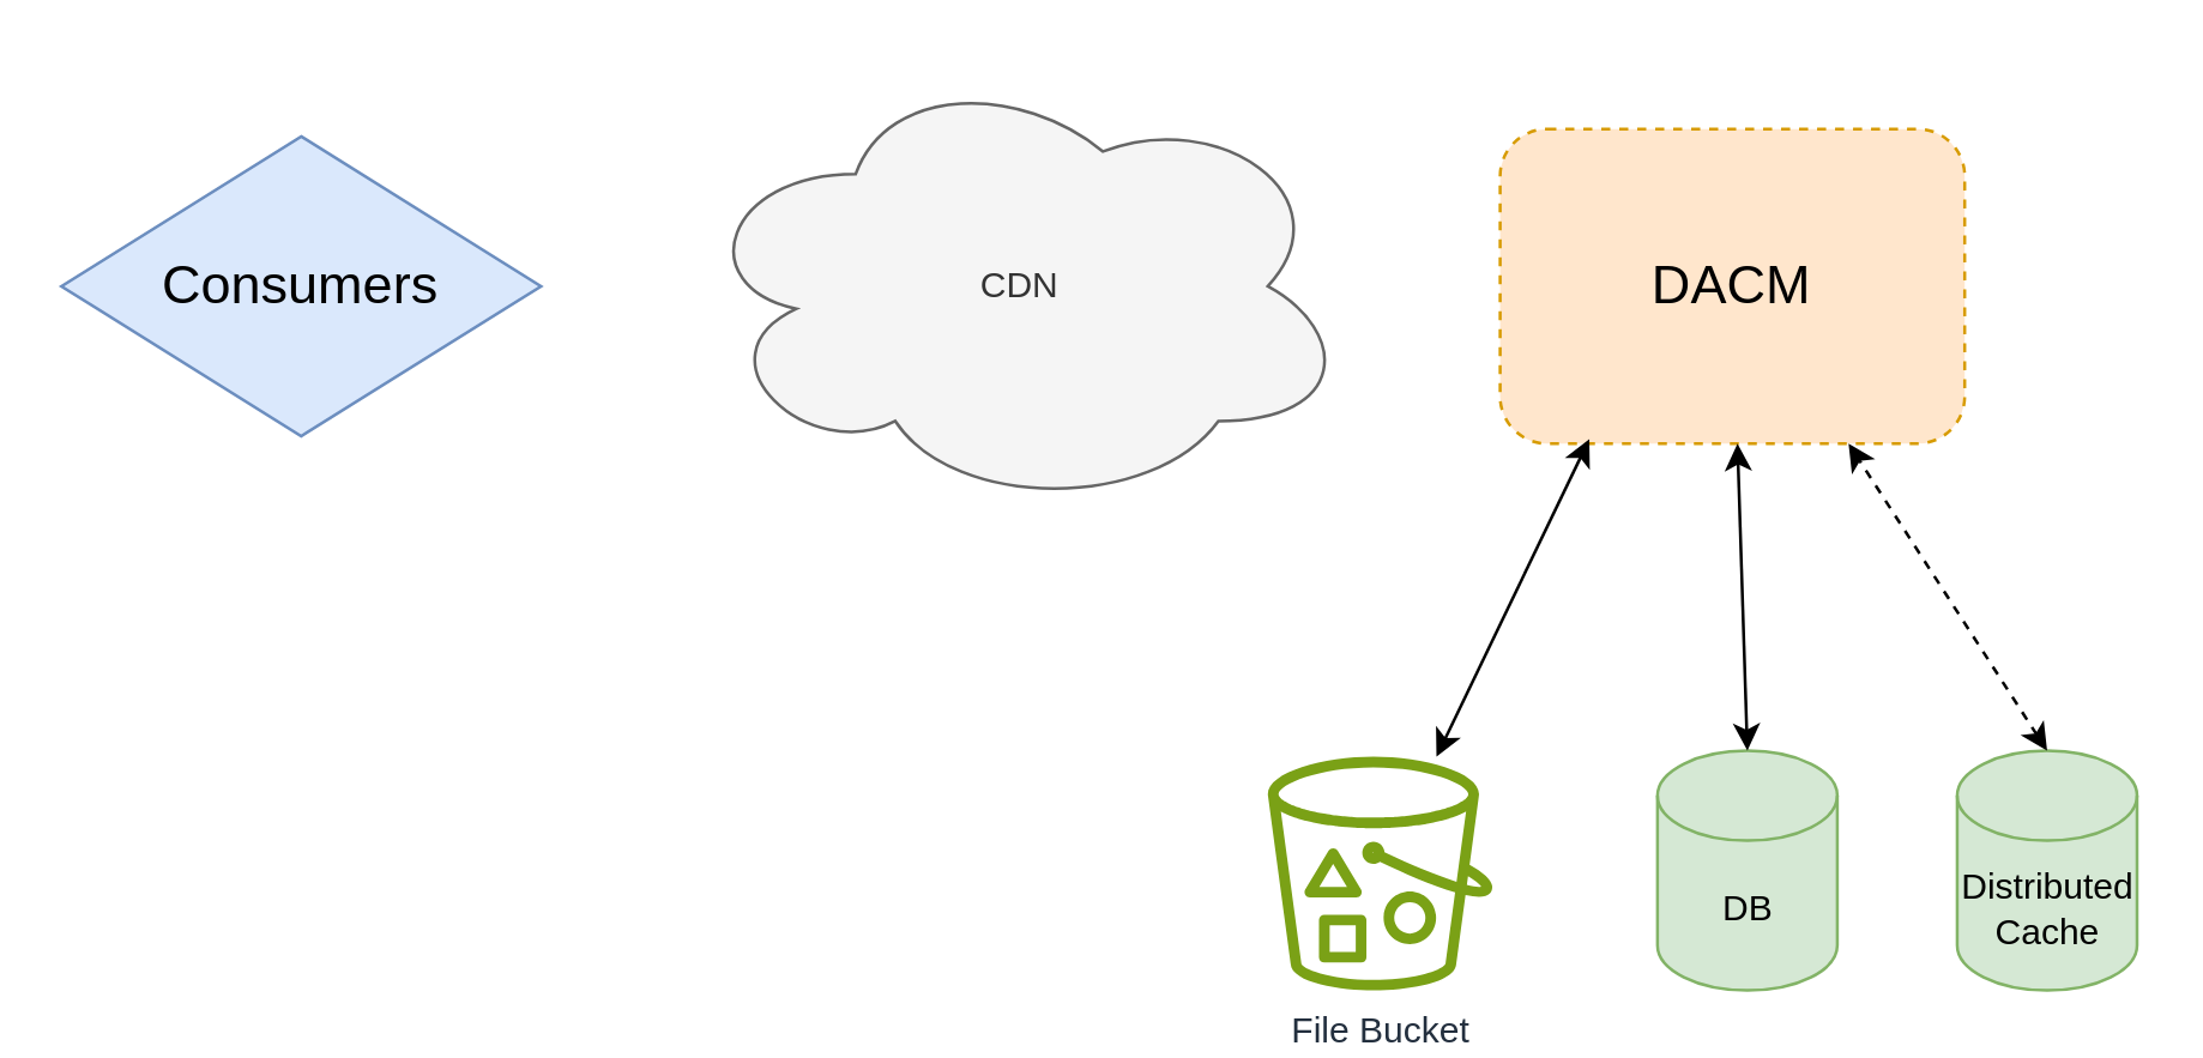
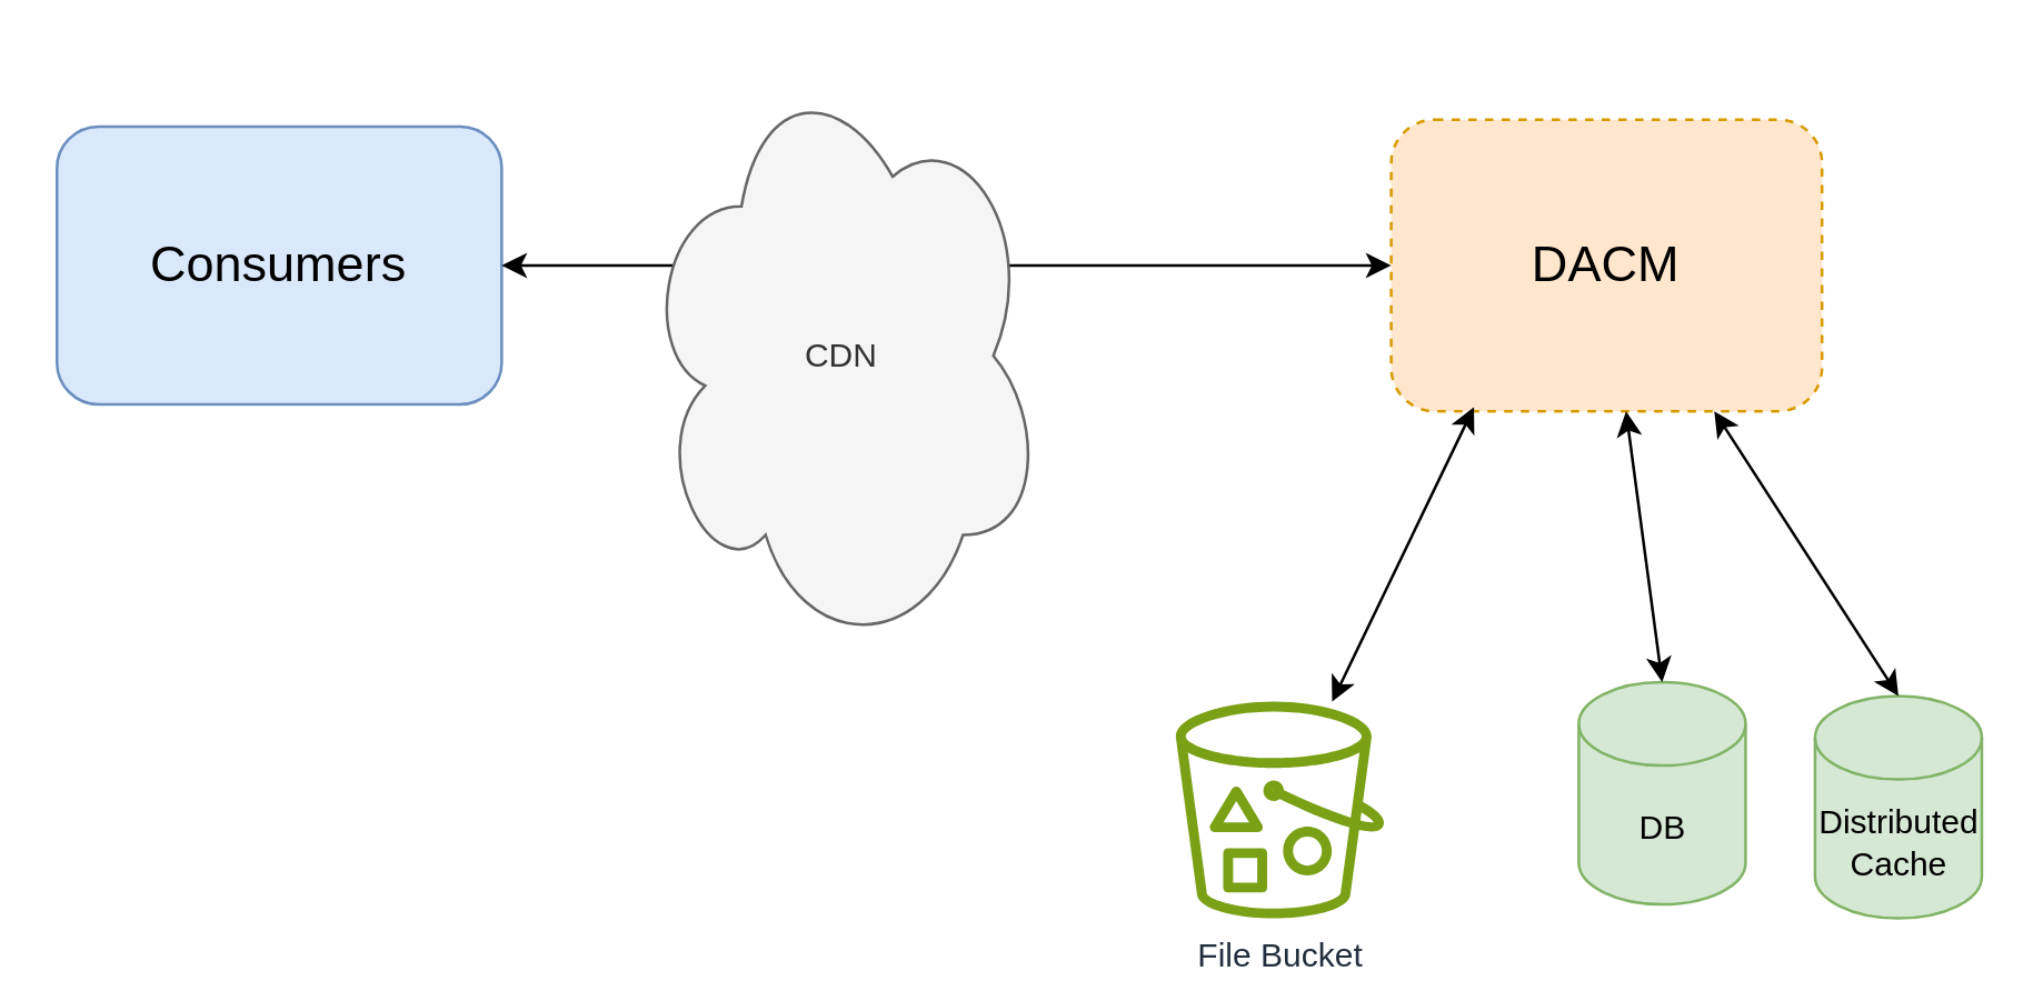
- <mxCell id="2" value="Consumers" style="rhombus;whiteSpace=wrap;html=1;fillColor=#dae8fc;strokeColor=#6c8ebf;fontSize=18;verticalAlign=middle;" vertex="1" parent="1"><mxGeometry x="20" y="45" width="160" height="100" as="geometry" /></mxCell>
+ <mxCell id="2" value="Consumers" style="rounded=1;whiteSpace=wrap;html=1;fillColor=#dae8fc;strokeColor=#6c8ebf;fontSize=18;verticalAlign=middle;" vertex="1" parent="1"><mxGeometry x="20" y="45" width="160" height="100" as="geometry" /></mxCell>
- <mxCell id="8" value="CDN" style="ellipse;shape=cloud;whiteSpace=wrap;html=1;fillColor=#f5f5f5;strokeColor=#666666;fontColor=#333333;" vertex="1" parent="1"><mxGeometry x="230" y="20" width="220" height="150" as="geometry" /></mxCell>
+ <mxCell id="8" value="CDN" style="ellipse;shape=cloud;whiteSpace=wrap;html=1;fillColor=#f5f5f5;strokeColor=#666666;fontColor=#333333;" vertex="1" parent="1"><mxGeometry x="230" y="20" width="145" height="215" as="geometry" /></mxCell>
+ <mxCell id="7" value="" style="endArrow=classic;startArrow=classic;html=1;rounded=0;exitX=1;exitY=0.5;exitDx=0;exitDy=0;" edge="1" parent="1" source="2" target="3"><mxGeometry width="50" height="50" relative="1" as="geometry"><mxPoint x="510" y="350" as="sourcePoint" /><mxPoint x="560" y="300" as="targetPoint" /></mxGeometry></mxCell>
- <mxCell id="10" value="" style="endArrow=classic;startArrow=classic;html=1;rounded=0;entryX=0.75;entryY=1;entryDx=0;entryDy=0;exitX=0.5;exitY=0;exitDx=0;exitDy=0;exitPerimeter=0;dashed=1;" edge="1" parent="1" source="5" target="3"><mxGeometry width="50" height="50" relative="1" as="geometry"><mxPoint x="510" y="350" as="sourcePoint" /><mxPoint x="560" y="300" as="targetPoint" /></mxGeometry></mxCell>
+ <mxCell id="10" value="" style="endArrow=classic;startArrow=classic;html=1;rounded=0;entryX=0.75;entryY=1;entryDx=0;entryDy=0;exitX=0.5;exitY=0;exitDx=0;exitDy=0;exitPerimeter=0;" edge="1" parent="1" source="5" target="3"><mxGeometry width="50" height="50" relative="1" as="geometry"><mxPoint x="510" y="350" as="sourcePoint" /><mxPoint x="560" y="300" as="targetPoint" /></mxGeometry></mxCell>
- <mxCell id="4" value="DB" style="shape=cylinder3;whiteSpace=wrap;html=1;boundedLbl=1;backgroundOutline=1;size=15;fillColor=#d5e8d4;strokeColor=#82b366;" vertex="1" parent="1"><mxGeometry x="552.5" y="250" width="60" height="80" as="geometry" /></mxCell>
+ <mxCell id="4" value="DB" style="shape=cylinder3;whiteSpace=wrap;html=1;boundedLbl=1;backgroundOutline=1;size=15;fillColor=#d5e8d4;strokeColor=#82b366;" vertex="1" parent="1"><mxGeometry x="567.5" y="245" width="60" height="80" as="geometry" /></mxCell>
